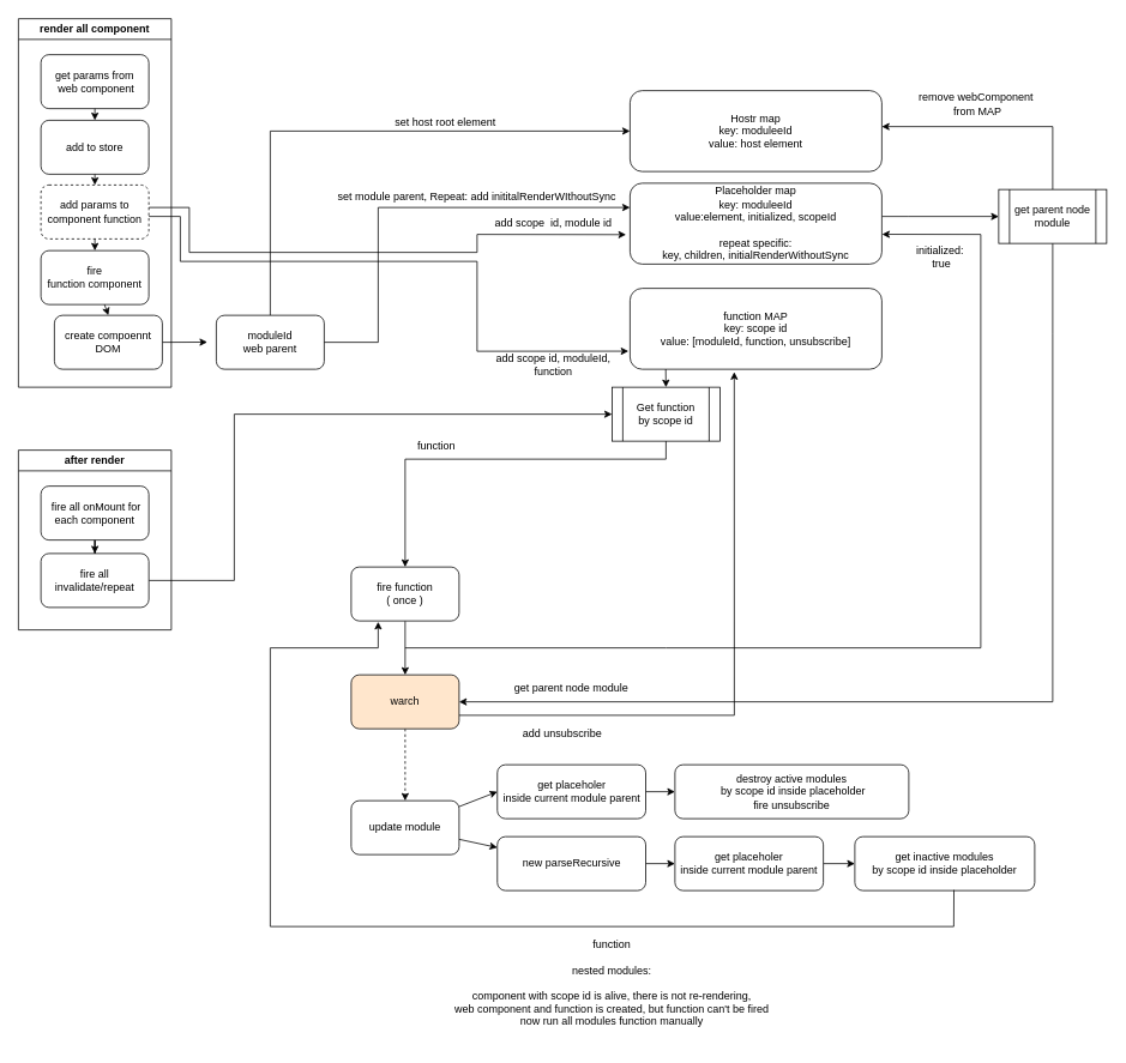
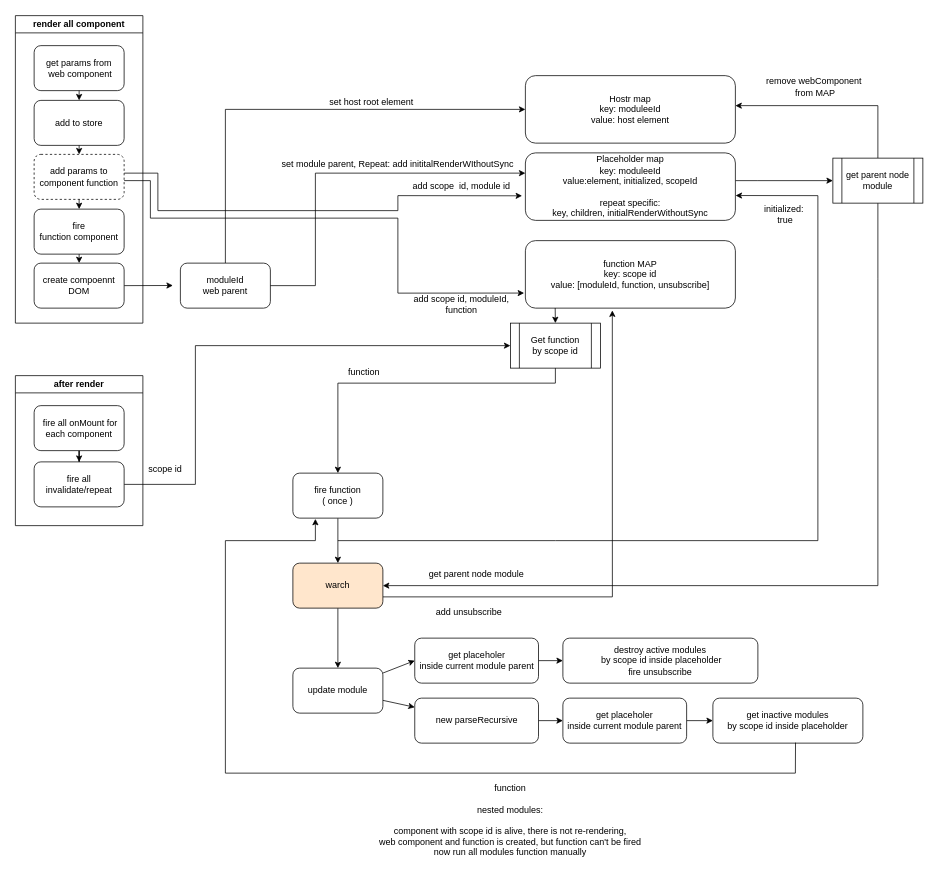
- <mxCell id="51" value="create compoennt DOM" style="rounded=1;whiteSpace=wrap;html=1;" parent="43" vertex="1"><mxGeometry x="40" y="330" width="120" height="60" as="geometry" /></mxCell>
+ <mxCell id="51" value="create compoennt DOM" style="rounded=1;whiteSpace=wrap;html=1;" parent="43" vertex="1"><mxGeometry x="25" y="330" width="120" height="60" as="geometry" /></mxCell>
+ <mxCell id="15" value="scope id" style="text;html=1;align=center;verticalAlign=middle;whiteSpace=wrap;rounded=0;" parent="1" vertex="1"><mxGeometry x="190" y="610" width="60" height="30" as="geometry" /></mxCell>
- <mxCell id="23" style="edgeStyle=none;rounded=0;orthogonalLoop=1;jettySize=auto;html=1;entryX=0.5;entryY=0;entryDx=0;entryDy=0;dashed=1;" parent="1" source="24" target="28" edge="1"><mxGeometry relative="1" as="geometry"><mxPoint x="450" y="860" as="targetPoint" /></mxGeometry></mxCell>
+ <mxCell id="23" style="edgeStyle=none;rounded=0;orthogonalLoop=1;jettySize=auto;html=1;entryX=0.5;entryY=0;entryDx=0;entryDy=0;" parent="1" source="24" target="28" edge="1"><mxGeometry relative="1" as="geometry"><mxPoint x="450" y="860" as="targetPoint" /></mxGeometry></mxCell>
